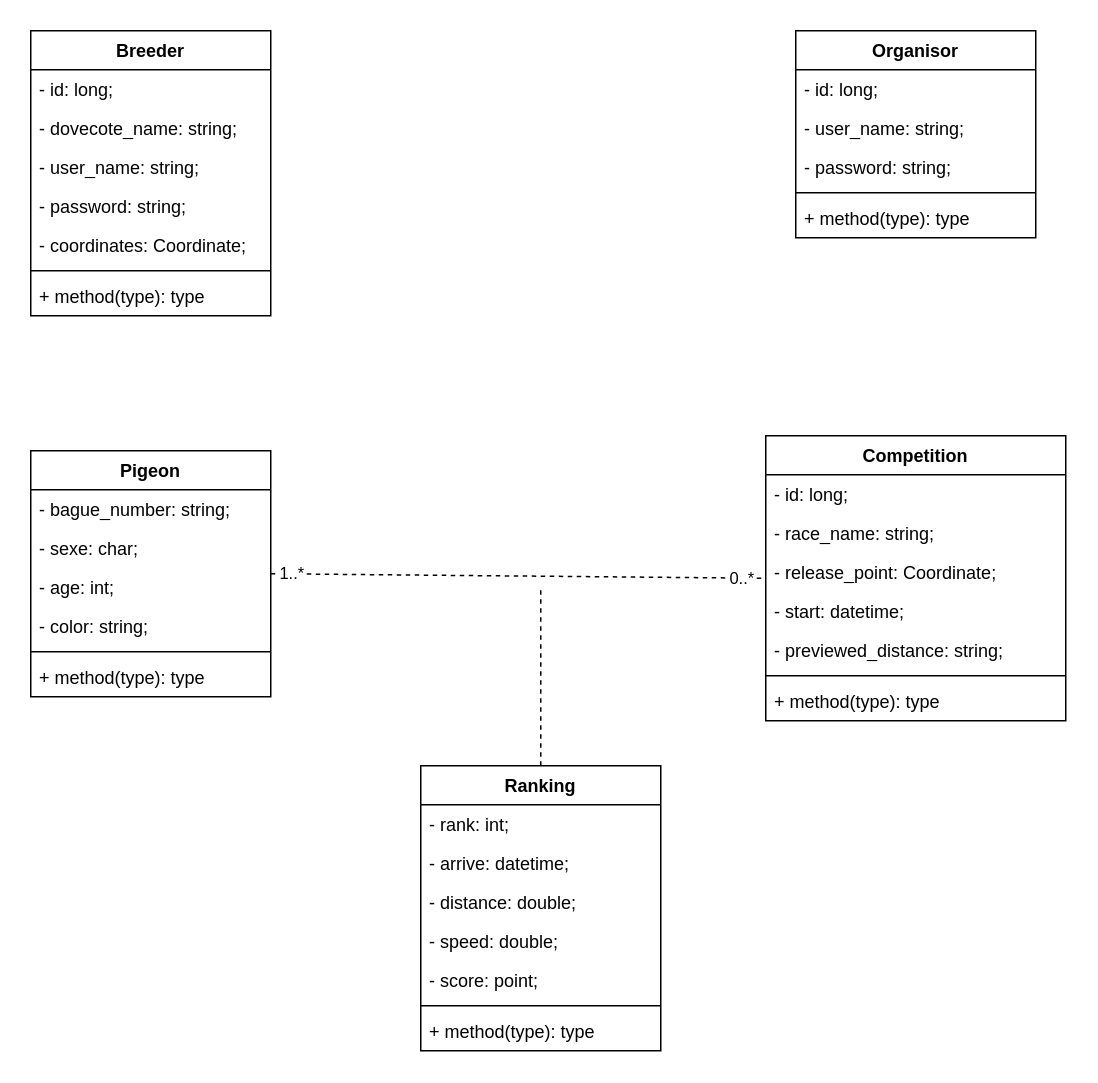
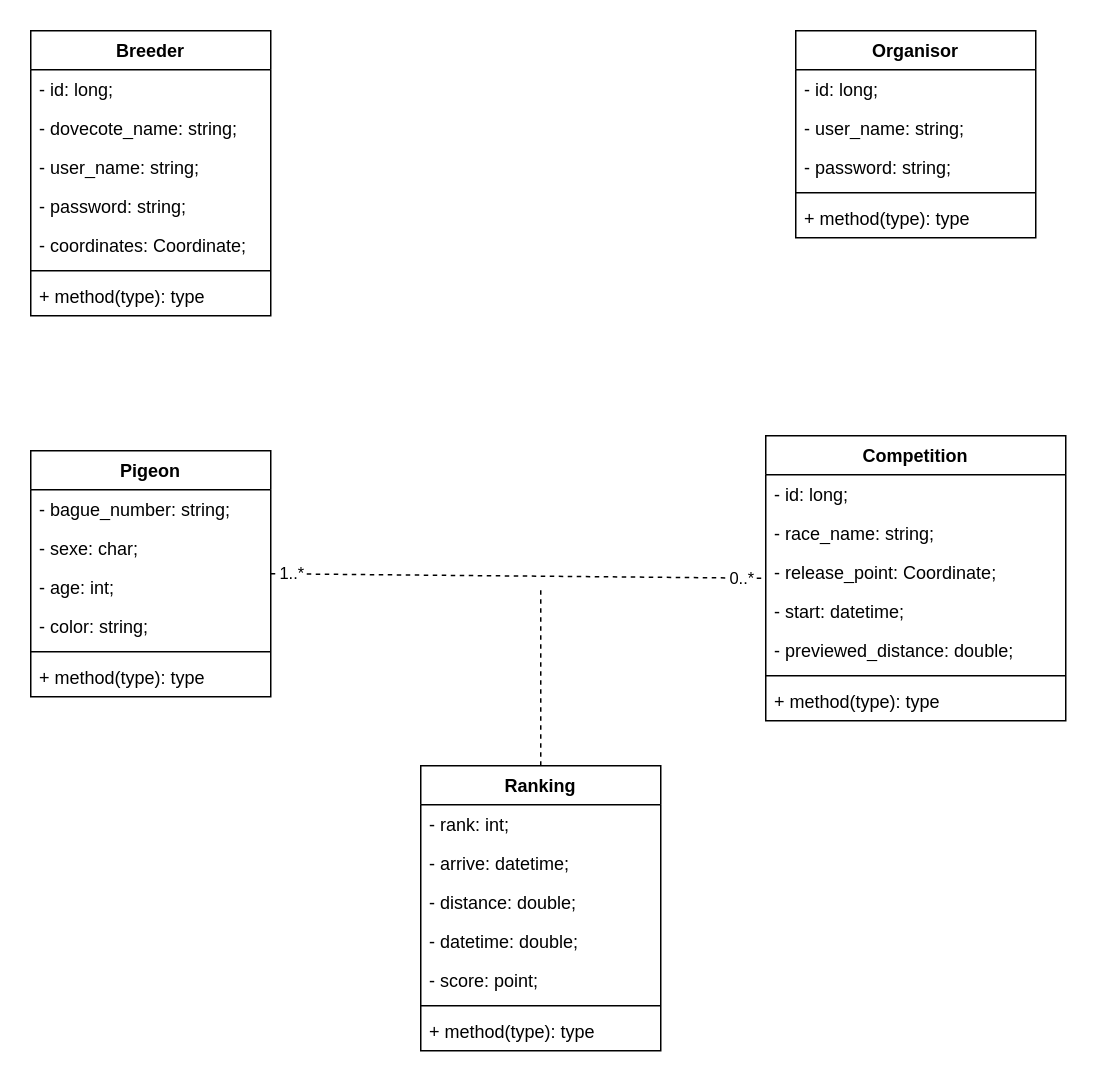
- <mxCell id="25" value="- previewed_distance: string;" style="text;strokeColor=none;fillColor=none;align=left;verticalAlign=top;spacingLeft=4;spacingRight=4;overflow=hidden;rotatable=0;points=[[0,0.5],[1,0.5]];portConstraint=eastwest;whiteSpace=wrap;html=1;" vertex="1" parent="20"><mxGeometry y="130" width="200" height="26" as="geometry" /></mxCell>
+ <mxCell id="25" value="- previewed_distance: double;" style="text;strokeColor=none;fillColor=none;align=left;verticalAlign=top;spacingLeft=4;spacingRight=4;overflow=hidden;rotatable=0;points=[[0,0.5],[1,0.5]];portConstraint=eastwest;whiteSpace=wrap;html=1;" vertex="1" parent="20"><mxGeometry y="130" width="200" height="26" as="geometry" /></mxCell>
- <mxCell id="33" value="- speed: double;" style="text;strokeColor=none;fillColor=none;align=left;verticalAlign=top;spacingLeft=4;spacingRight=4;overflow=hidden;rotatable=0;points=[[0,0.5],[1,0.5]];portConstraint=eastwest;whiteSpace=wrap;html=1;" vertex="1" parent="29"><mxGeometry y="104" width="160" height="26" as="geometry" /></mxCell>
+ <mxCell id="33" value="- datetime: double;" style="text;strokeColor=none;fillColor=none;align=left;verticalAlign=top;spacingLeft=4;spacingRight=4;overflow=hidden;rotatable=0;points=[[0,0.5],[1,0.5]];portConstraint=eastwest;whiteSpace=wrap;html=1;" vertex="1" parent="29"><mxGeometry y="104" width="160" height="26" as="geometry" /></mxCell>
